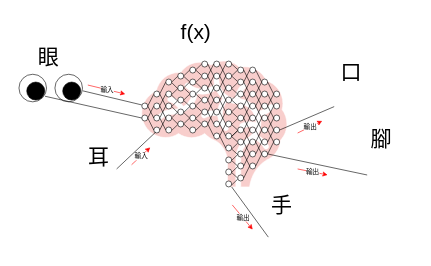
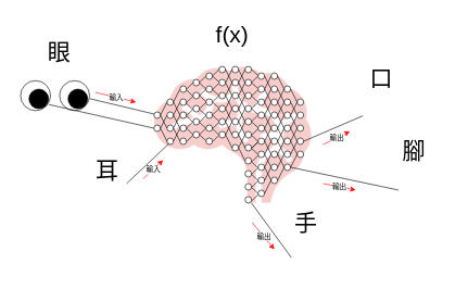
- <mxCell id="3" value="&lt;font style=&quot;font-size: 35px&quot;&gt;f(x)&lt;/font&gt;" style="text;html=1;strokeColor=none;fillColor=none;align=center;verticalAlign=middle;whiteSpace=wrap;rounded=0;" vertex="1" parent="1"><mxGeometry x="266" y="20.47" width="121.06" height="60.53" as="geometry" /></mxCell>
+ <mxCell id="3" value="&lt;font style=&quot;font-size: 35px&quot;&gt;f(x)&lt;/font&gt;" style="text;html=1;strokeColor=none;fillColor=none;align=center;verticalAlign=middle;whiteSpace=wrap;rounded=0;" vertex="1" parent="1"><mxGeometry x="296" y="20.47" width="121.06" height="60.53" as="geometry" /></mxCell>
- <mxCell id="212" value="&lt;span style=&quot;font-size: 35px&quot;&gt;眼&lt;/span&gt;" style="text;html=1;strokeColor=none;fillColor=none;align=center;verticalAlign=middle;whiteSpace=wrap;rounded=0;" vertex="1" parent="1"><mxGeometry x="20.06" y="62.47" width="121.06" height="60.53" as="geometry" /></mxCell>
+ <mxCell id="212" value="&lt;span style=&quot;font-size: 35px&quot;&gt;眼&lt;/span&gt;" style="text;html=1;strokeColor=none;fillColor=none;align=center;verticalAlign=middle;whiteSpace=wrap;rounded=0;" vertex="1" parent="1"><mxGeometry x="30.06" y="47.47" width="121.06" height="60.53" as="geometry" /></mxCell>
